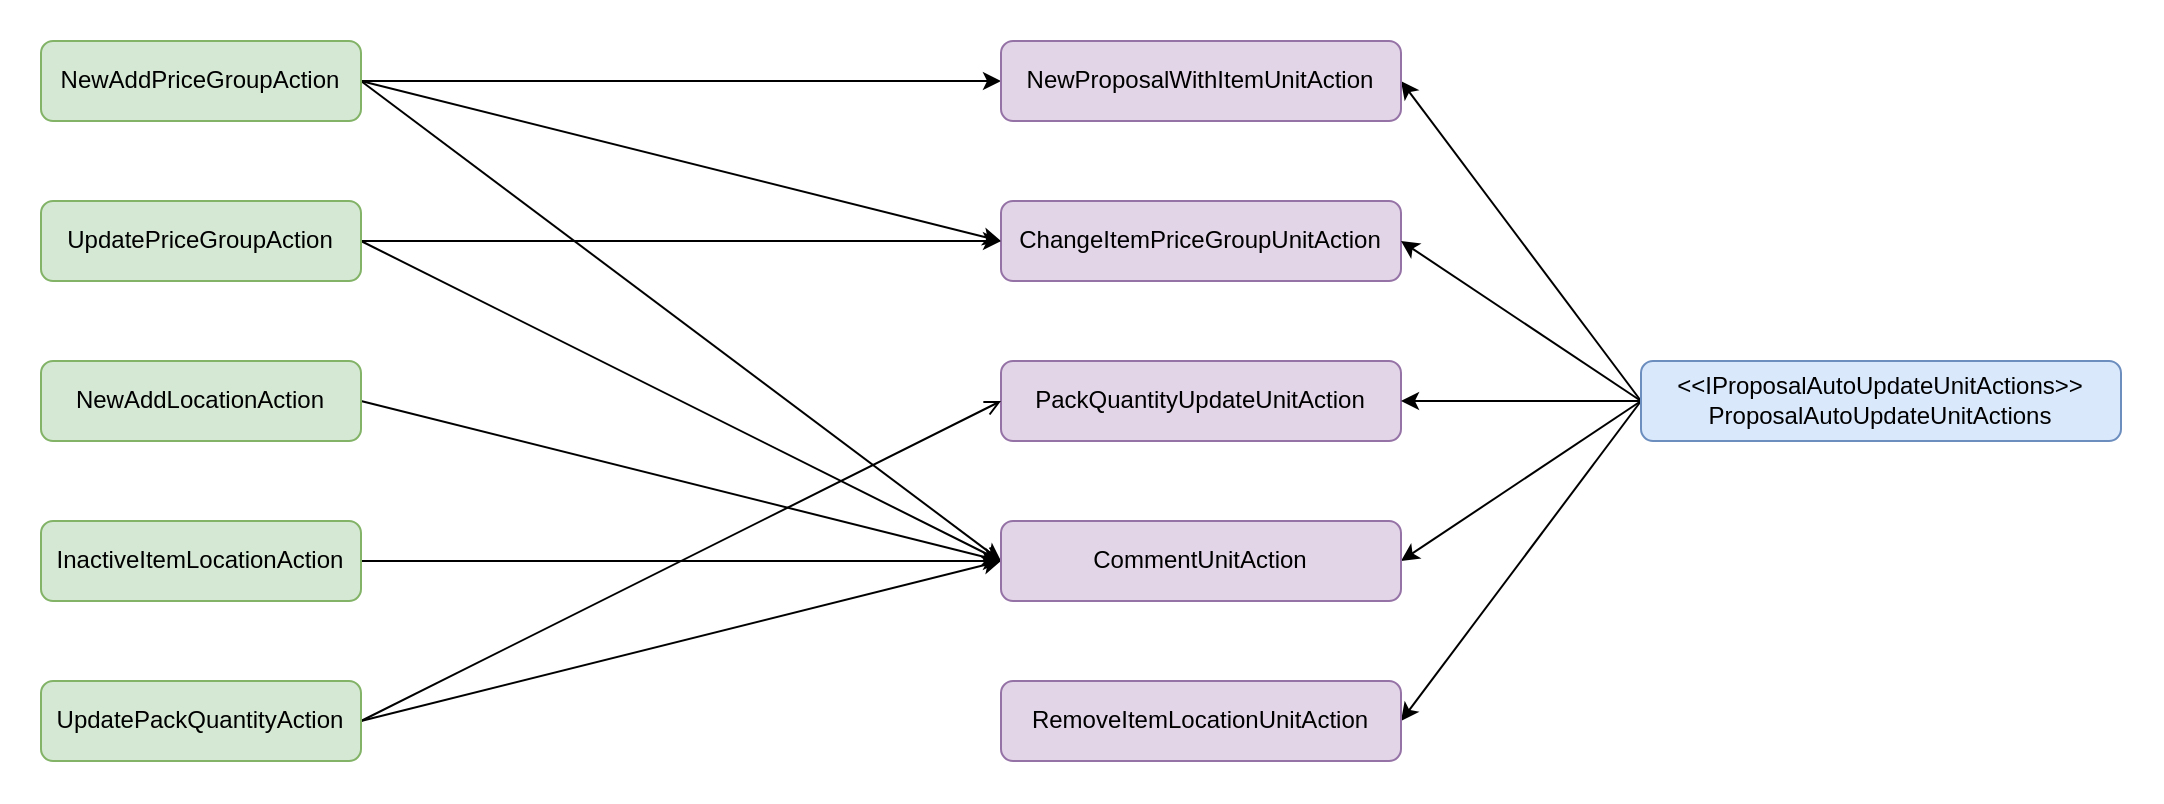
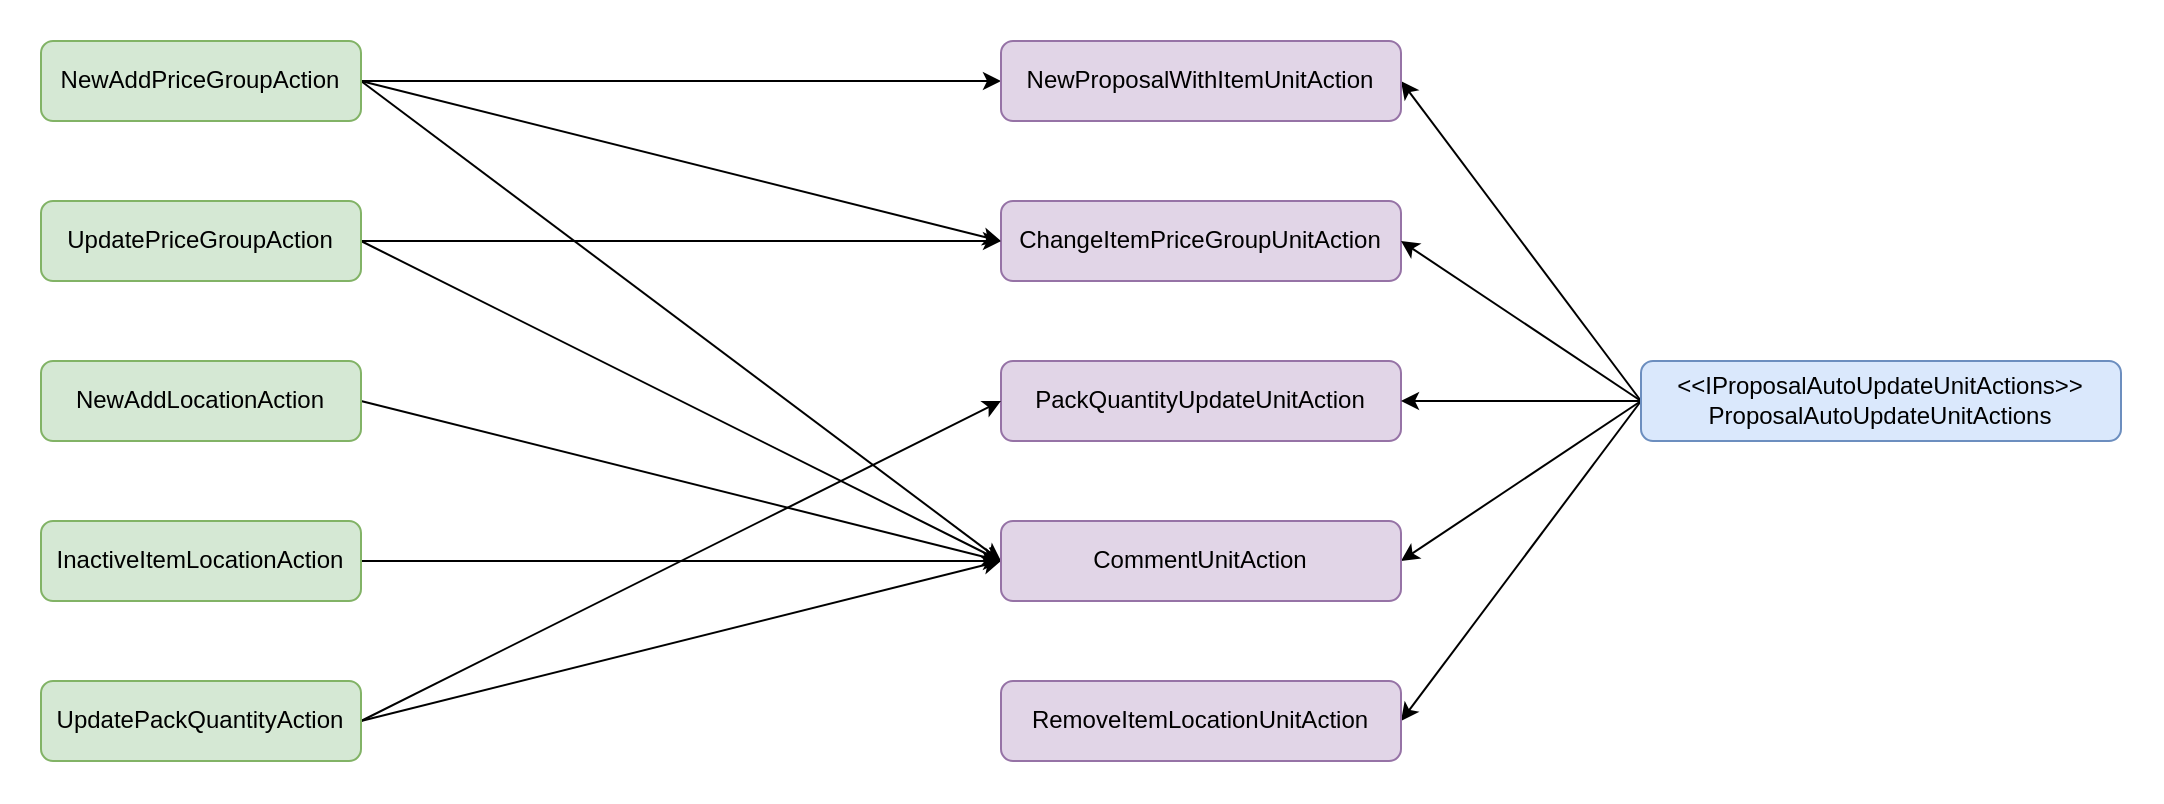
- <mxCell id="19" style="edgeStyle=none;rounded=0;orthogonalLoop=1;jettySize=auto;html=1;entryX=0;entryY=0.5;entryDx=0;entryDy=0;startArrow=none;startFill=0;endArrow=open;endFill=1;exitX=1;exitY=0.5;exitDx=0;exitDy=0;" edge="1" parent="1" source="20" target="7"><mxGeometry relative="1" as="geometry" /></mxCell>
+ <mxCell id="19" style="edgeStyle=none;rounded=0;orthogonalLoop=1;jettySize=auto;html=1;entryX=0;entryY=0.5;entryDx=0;entryDy=0;startArrow=none;startFill=0;endArrow=classic;endFill=1;exitX=1;exitY=0.5;exitDx=0;exitDy=0;" edge="1" parent="1" source="20" target="7"><mxGeometry relative="1" as="geometry" /></mxCell>
